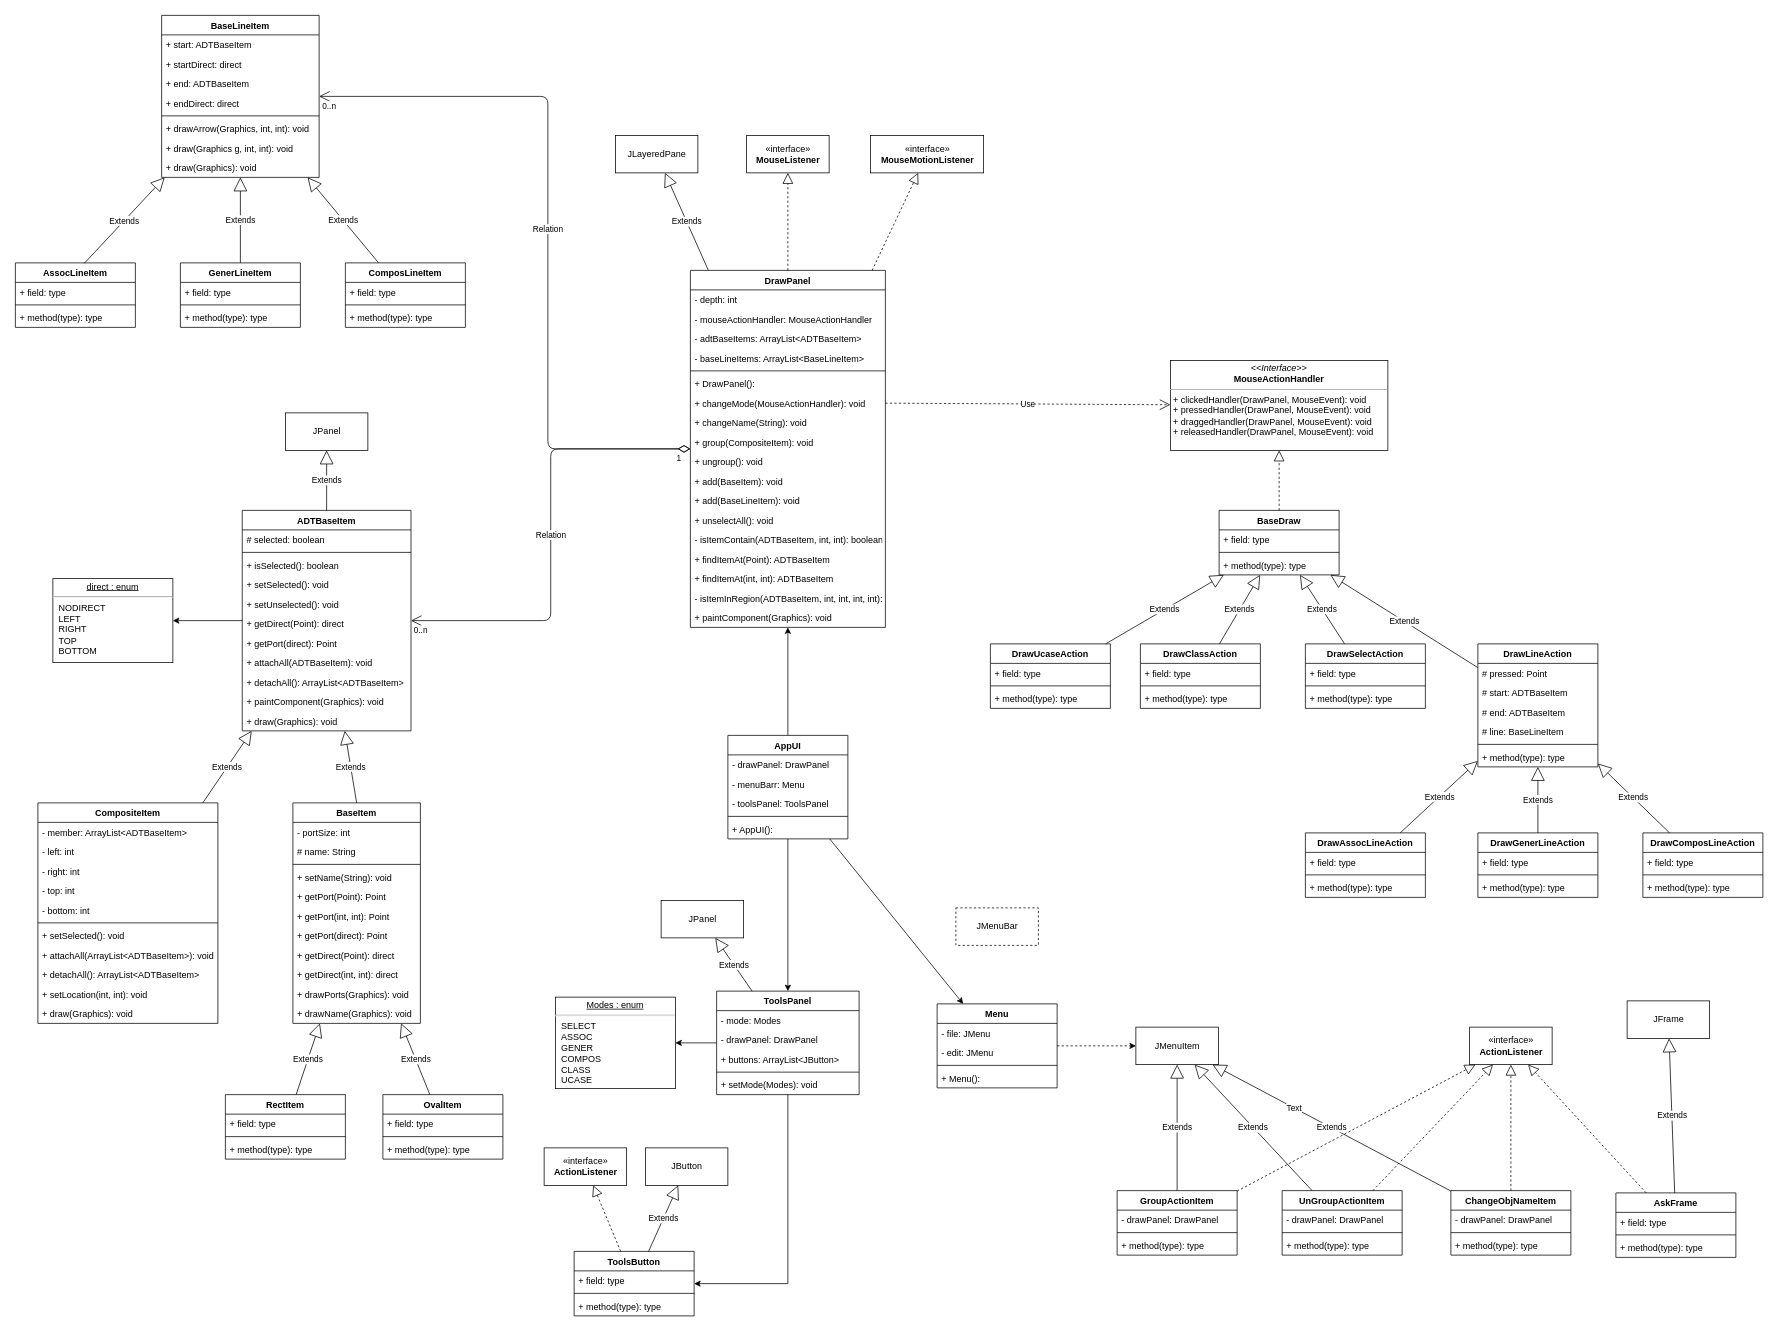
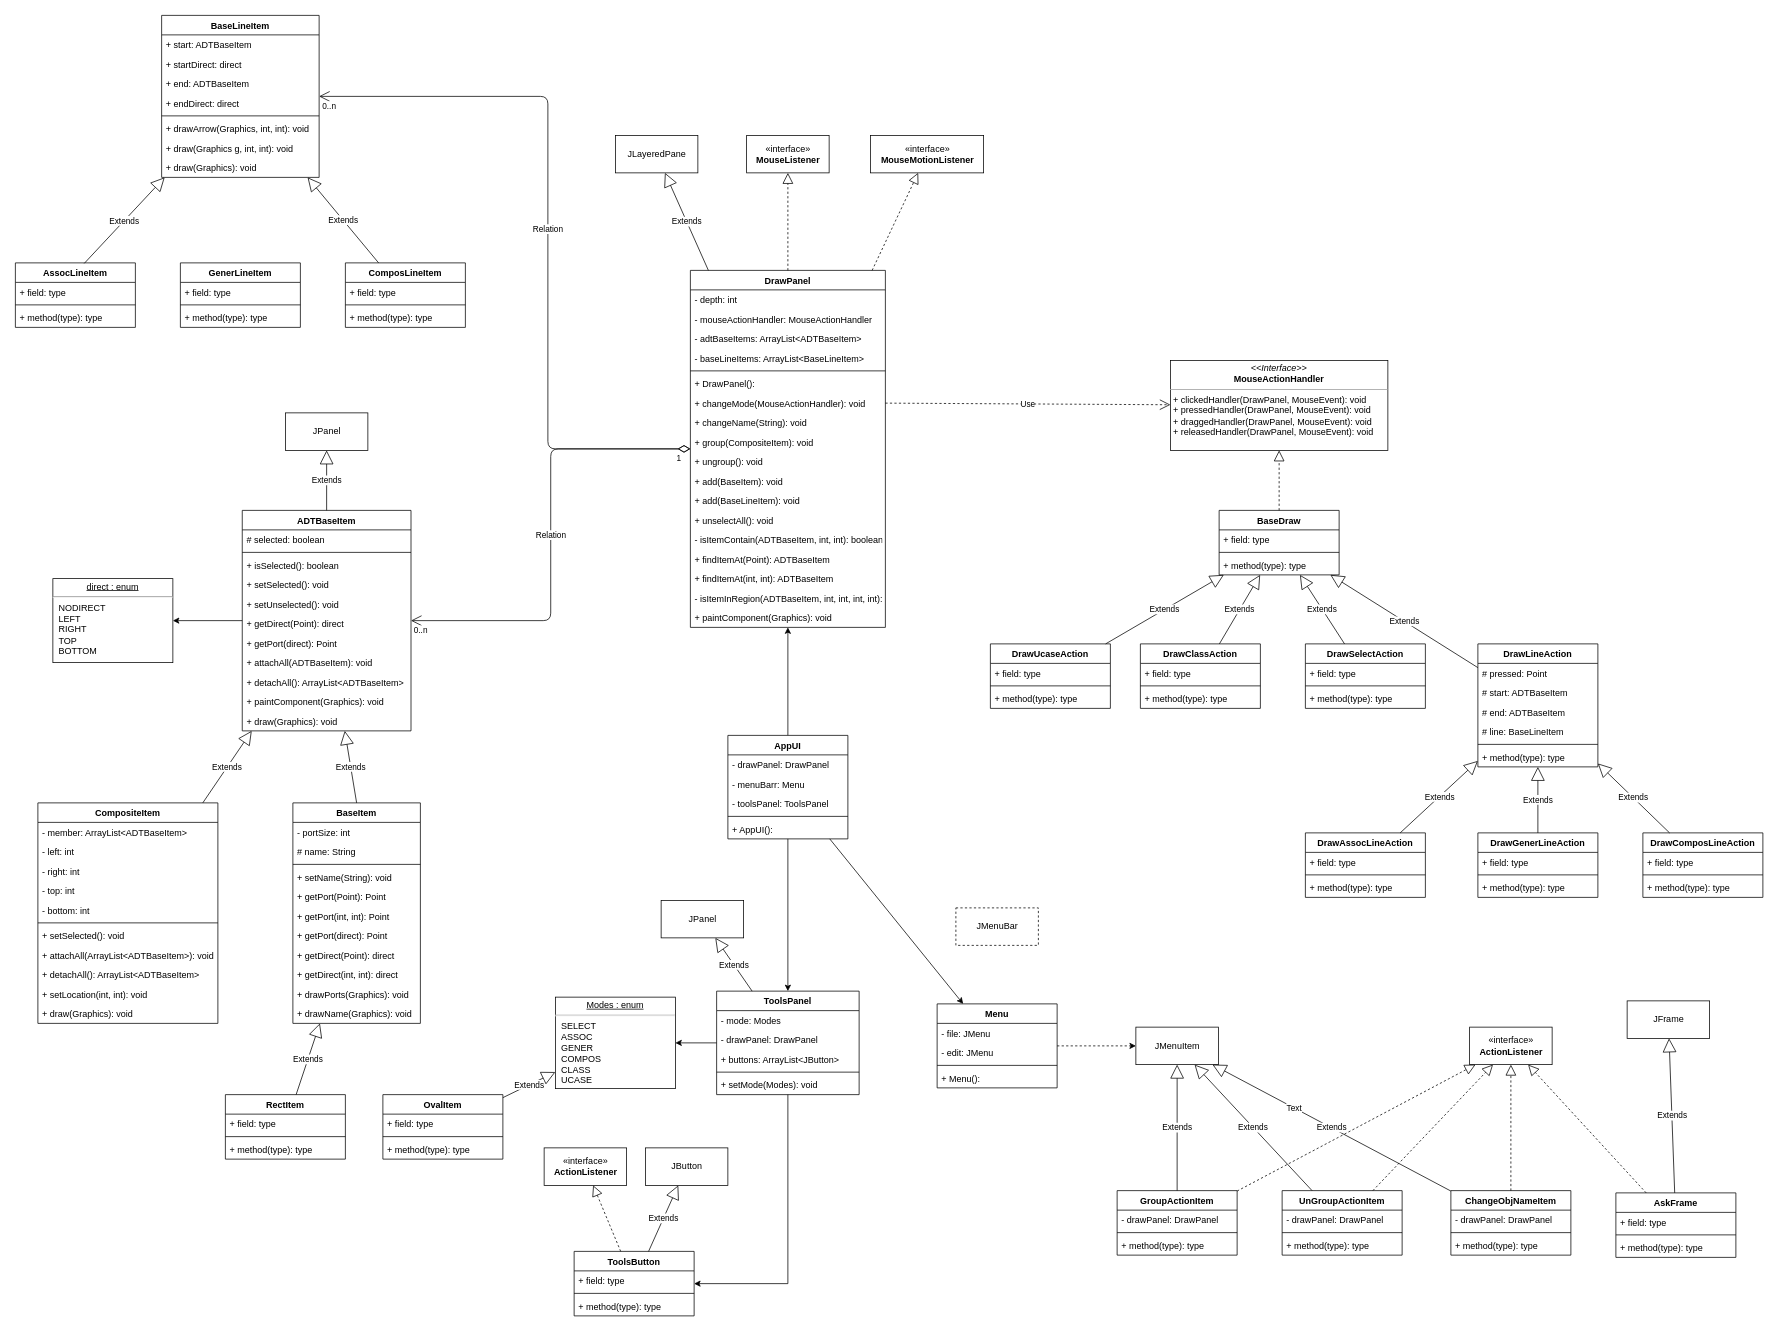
- <mxCell id="168" value="Extends" style="endArrow=block;endSize=16;endFill=0;html=1;" edge="1" parent="1" source="159" target="144"><mxGeometry width="160" relative="1" as="geometry"><mxPoint x="121.84" y="360.688" as="sourcePoint" /><mxPoint x="310" y="217.759" as="targetPoint" /></mxGeometry></mxCell>
- <mxCell id="154" value="Extends" style="endArrow=block;endSize=16;endFill=0;html=1;" edge="1" parent="1" source="140" target="122"><mxGeometry width="160" relative="1" as="geometry"><mxPoint x="484.283" y="1470" as="sourcePoint" /><mxPoint x="516.171" y="1374" as="targetPoint" /></mxGeometry></mxCell>
+ <mxCell id="154" value="Extends" style="endArrow=block;endSize=16;endFill=0;html=1;" edge="1" parent="1" source="140" target="199"><mxGeometry width="160" relative="1" as="geometry"><mxPoint x="484.283" y="1470" as="sourcePoint" /><mxPoint x="516.171" y="1374" as="targetPoint" /></mxGeometry></mxCell>
